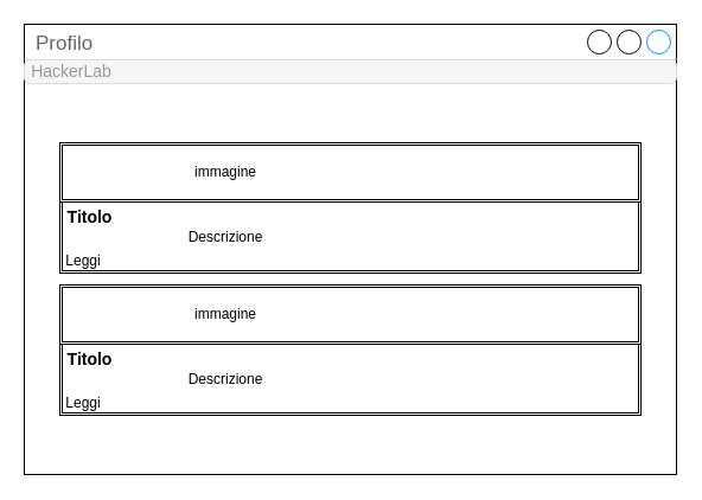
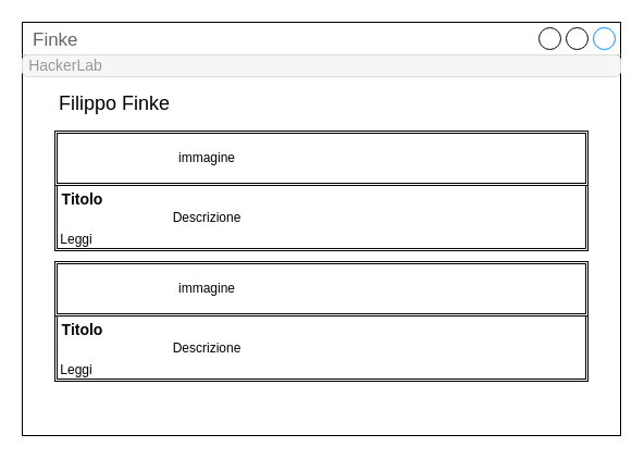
- <mxCell id="2" value="Profilo" style="strokeWidth=1;shadow=0;dashed=0;align=center;html=1;shape=mxgraph.mockup.containers.window;align=left;verticalAlign=top;spacingLeft=8;strokeColor2=#008cff;strokeColor3=#c4c4c4;fontColor=#666666;fillColor=#ffffff;mainText=;fontSize=17;labelBackgroundColor=none;" parent="1" vertex="1"><mxGeometry width="550" height="380" as="geometry" x="20" y="20" /></mxCell>
+ <mxCell id="2" value="Finke" style="strokeWidth=1;shadow=0;dashed=0;align=center;html=1;shape=mxgraph.mockup.containers.window;align=left;verticalAlign=top;spacingLeft=8;strokeColor2=#008cff;strokeColor3=#c4c4c4;fontColor=#666666;fillColor=#ffffff;mainText=;fontSize=17;labelBackgroundColor=none;" parent="1" vertex="1"><mxGeometry width="550" height="380" as="geometry" x="20" y="20" /></mxCell>
+ <mxCell id="6" value="&lt;font style=&quot;font-size: 18px&quot;&gt;Filippo Finke&lt;/font&gt;" style="text;html=1;strokeColor=none;fillColor=none;align=center;verticalAlign=middle;whiteSpace=wrap;rounded=0;" parent="1" vertex="1"><mxGeometry x="50" y="80" width="110" height="30" as="geometry" /></mxCell>
